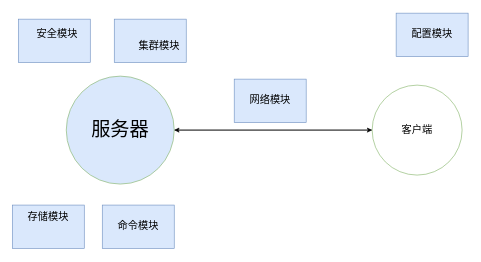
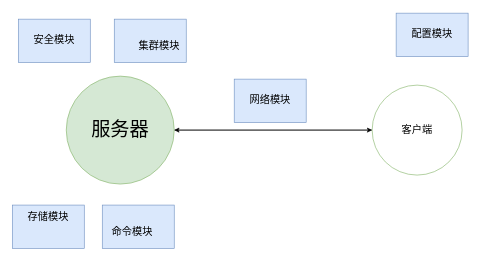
- <mxCell id="8" value="&lt;span style=&quot;font-size: 17px;&quot;&gt;安全模块&lt;/span&gt;" style="text;html=1;strokeColor=none;fillColor=none;align=center;verticalAlign=middle;whiteSpace=wrap;rounded=0;container=0;" vertex="1" parent="6"><mxGeometry x="25" y="8.103" width="80" height="36.207" as="geometry" /></mxCell>
+ <mxCell id="8" value="&lt;span style=&quot;font-size: 17px;&quot;&gt;安全模块&lt;/span&gt;" style="text;html=1;strokeColor=none;fillColor=none;align=center;verticalAlign=middle;whiteSpace=wrap;rounded=0;container=0;" vertex="1" parent="6"><mxGeometry x="20" y="18.103" width="80" height="36.207" as="geometry" /></mxCell>
- <mxCell id="3" value="&lt;font style=&quot;font-size: 32px;&quot;&gt;服务器&lt;/font&gt;" style="ellipse;whiteSpace=wrap;html=1;aspect=fixed;fontSize=17;fillColor=#dae8fc;strokeColor=#82b366;" vertex="1" parent="1"><mxGeometry x="110" y="126" width="180" height="180" as="geometry" /></mxCell>
+ <mxCell id="3" value="&lt;font style=&quot;font-size: 32px;&quot;&gt;服务器&lt;/font&gt;" style="ellipse;whiteSpace=wrap;html=1;aspect=fixed;fontSize=17;fillColor=#d5e8d4;strokeColor=#82b366;" vertex="1" parent="1"><mxGeometry x="110" y="126" width="180" height="180" as="geometry" /></mxCell>
- <mxCell id="12" value="&lt;font style=&quot;font-size: 17px;&quot;&gt;命令模块&lt;/font&gt;" style="text;html=1;strokeColor=none;fillColor=none;align=center;verticalAlign=middle;whiteSpace=wrap;rounded=0;container=0;" vertex="1" parent="10"><mxGeometry x="20" y="18.103" width="80" height="36.207" as="geometry" /></mxCell>
+ <mxCell id="12" value="&lt;font style=&quot;font-size: 17px;&quot;&gt;命令模块&lt;/font&gt;" style="text;html=1;strokeColor=none;fillColor=none;align=center;verticalAlign=middle;whiteSpace=wrap;rounded=0;container=0;" vertex="1" parent="10"><mxGeometry x="10" y="28.103" width="80" height="36.207" as="geometry" /></mxCell>
